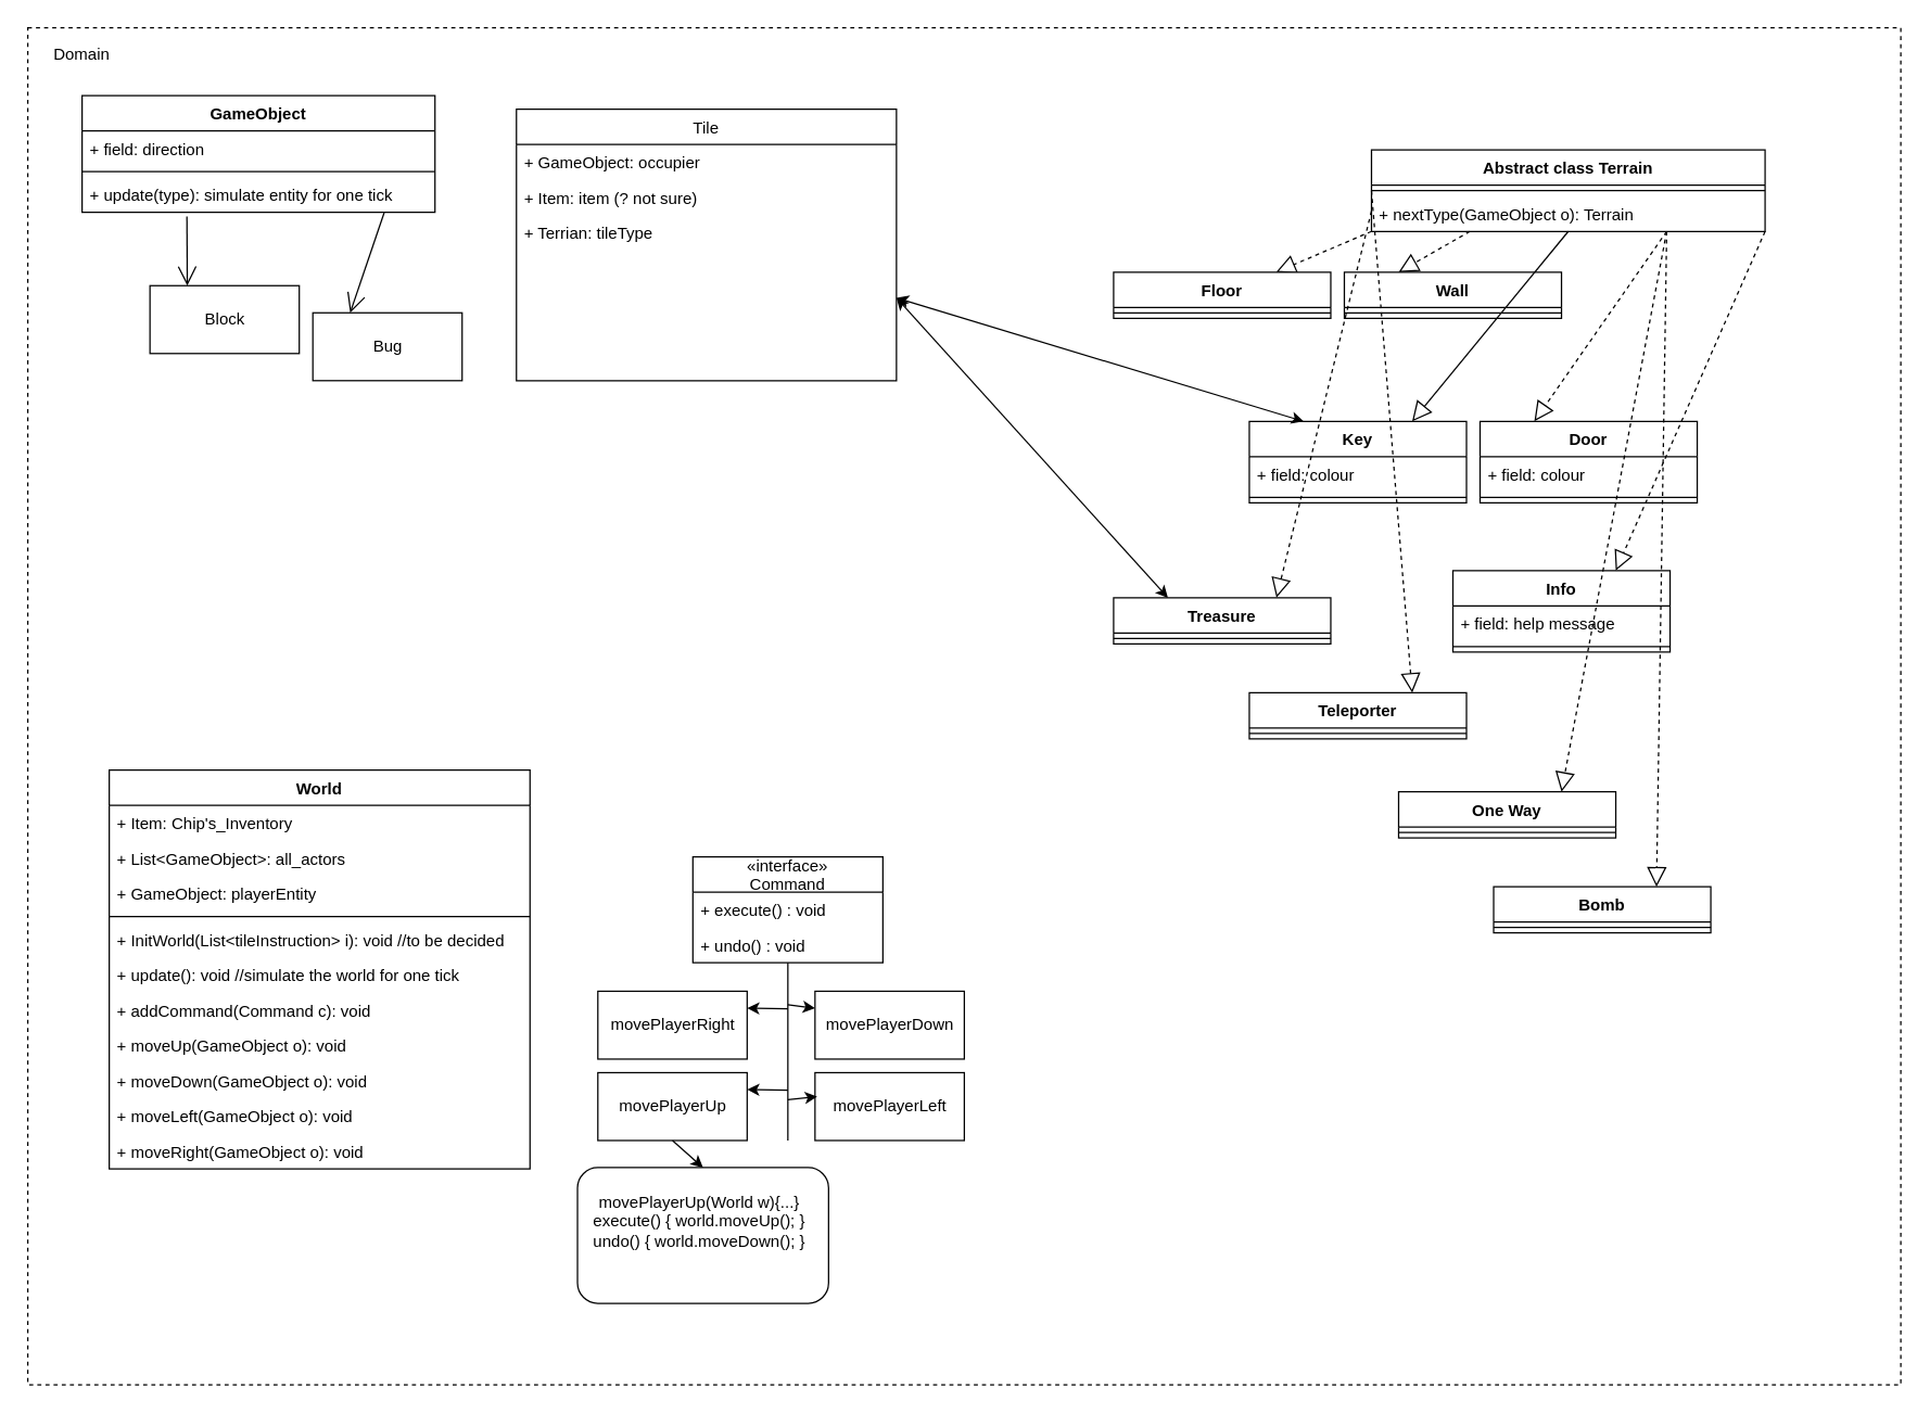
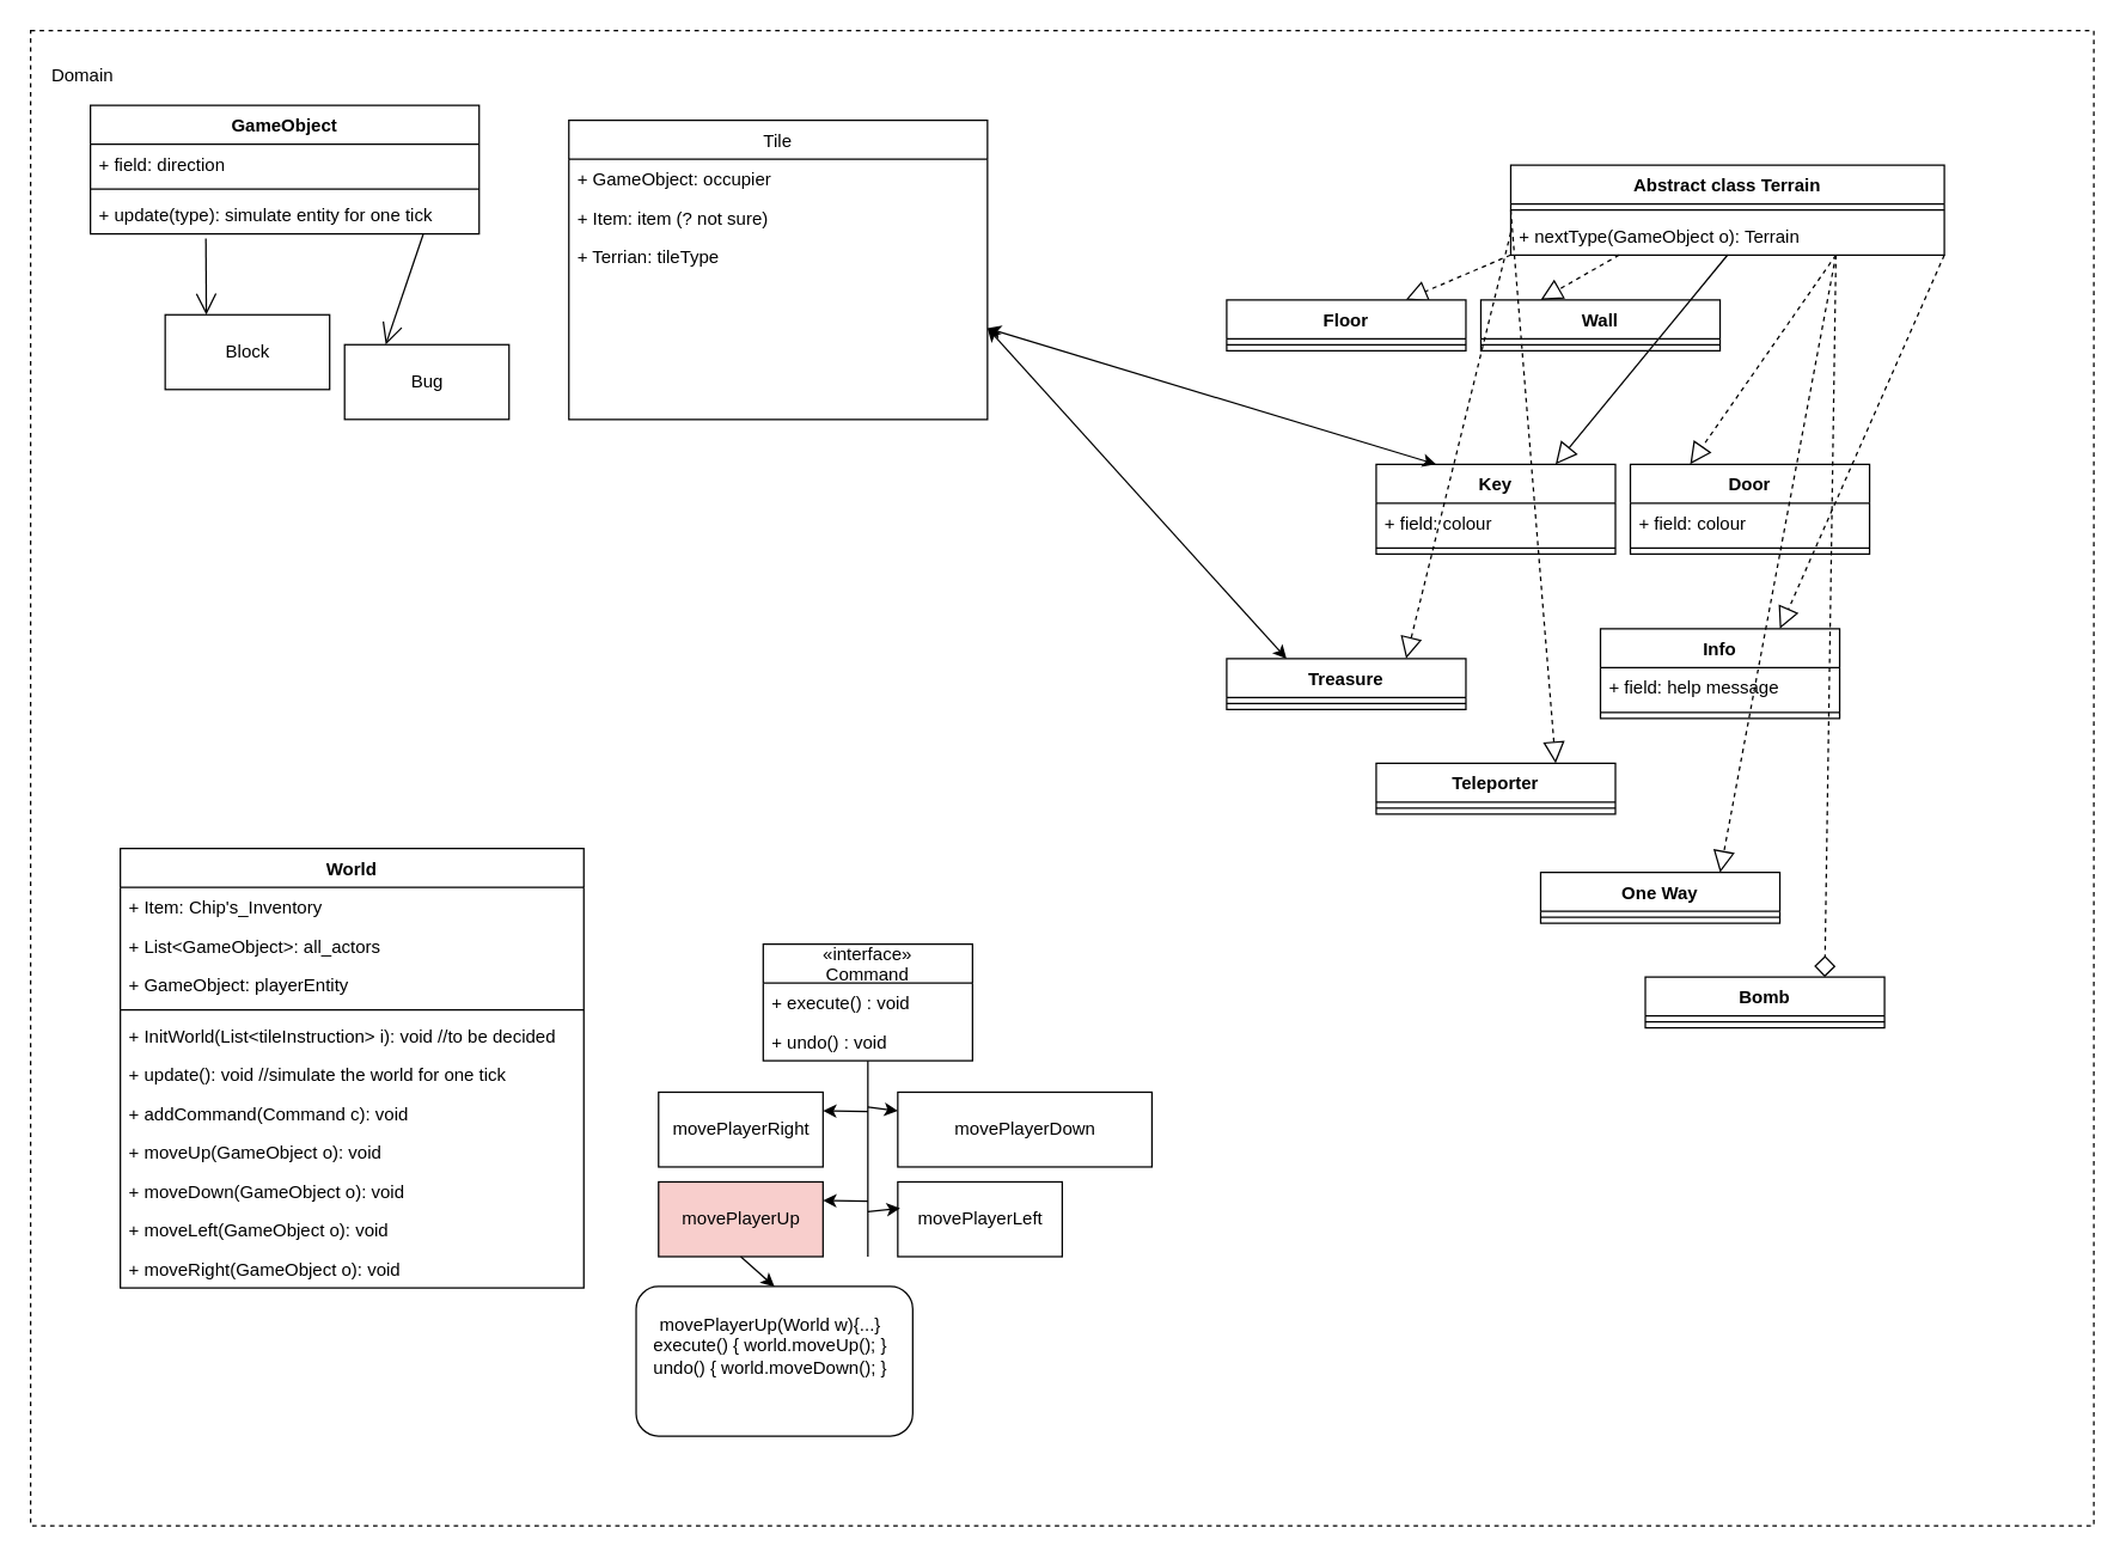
- <mxCell id="3" value="Domain" style="text;html=1;strokeColor=none;fillColor=none;align=center;verticalAlign=middle;whiteSpace=wrap;rounded=0;" vertex="1" parent="1"><mxGeometry x="40" y="30" width="40" height="20" as="geometry" /></mxCell>
+ <mxCell id="3" value="Domain" style="text;html=1;strokeColor=none;fillColor=none;align=center;verticalAlign=middle;whiteSpace=wrap;rounded=0;" vertex="1" parent="1"><mxGeometry x="35" y="40" width="40" height="20" as="geometry" /></mxCell>
- <mxCell id="50" value="" style="endArrow=block;dashed=1;endFill=0;endSize=12;html=1;exitX=0.75;exitY=1;exitDx=0;exitDy=0;entryX=0.75;entryY=0;entryDx=0;entryDy=0;" edge="1" parent="1" target="48" source="16"><mxGeometry width="160" relative="1" as="geometry"><mxPoint x="760" y="270" as="sourcePoint" /><mxPoint x="740" y="553" as="targetPoint" /></mxGeometry></mxCell>
+ <mxCell id="50" value="" style="endArrow=diamond;dashed=1;endFill=0;endSize=12;html=1;exitX=0.75;exitY=1;exitDx=0;exitDy=0;entryX=0.75;entryY=0;entryDx=0;entryDy=0;" edge="1" parent="1" target="48" source="16"><mxGeometry width="160" relative="1" as="geometry"><mxPoint x="760" y="270" as="sourcePoint" /><mxPoint x="740" y="553" as="targetPoint" /></mxGeometry></mxCell>
- <mxCell id="69" value="movePlayerDown" style="html=1;" vertex="1" parent="1"><mxGeometry x="600" y="730" width="110" height="50" as="geometry" /></mxCell>
+ <mxCell id="69" value="movePlayerDown" style="html=1;" vertex="1" parent="1"><mxGeometry x="600" y="730" width="170" height="50" as="geometry" /></mxCell>
- <mxCell id="66" value="movePlayerUp" style="html=1;" vertex="1" parent="1"><mxGeometry x="440" y="790" width="110" height="50" as="geometry" /></mxCell>
+ <mxCell id="66" value="movePlayerUp" style="html=1;fillColor=#f8cecc;" vertex="1" parent="1"><mxGeometry x="440" y="790" width="110" height="50" as="geometry" /></mxCell>
